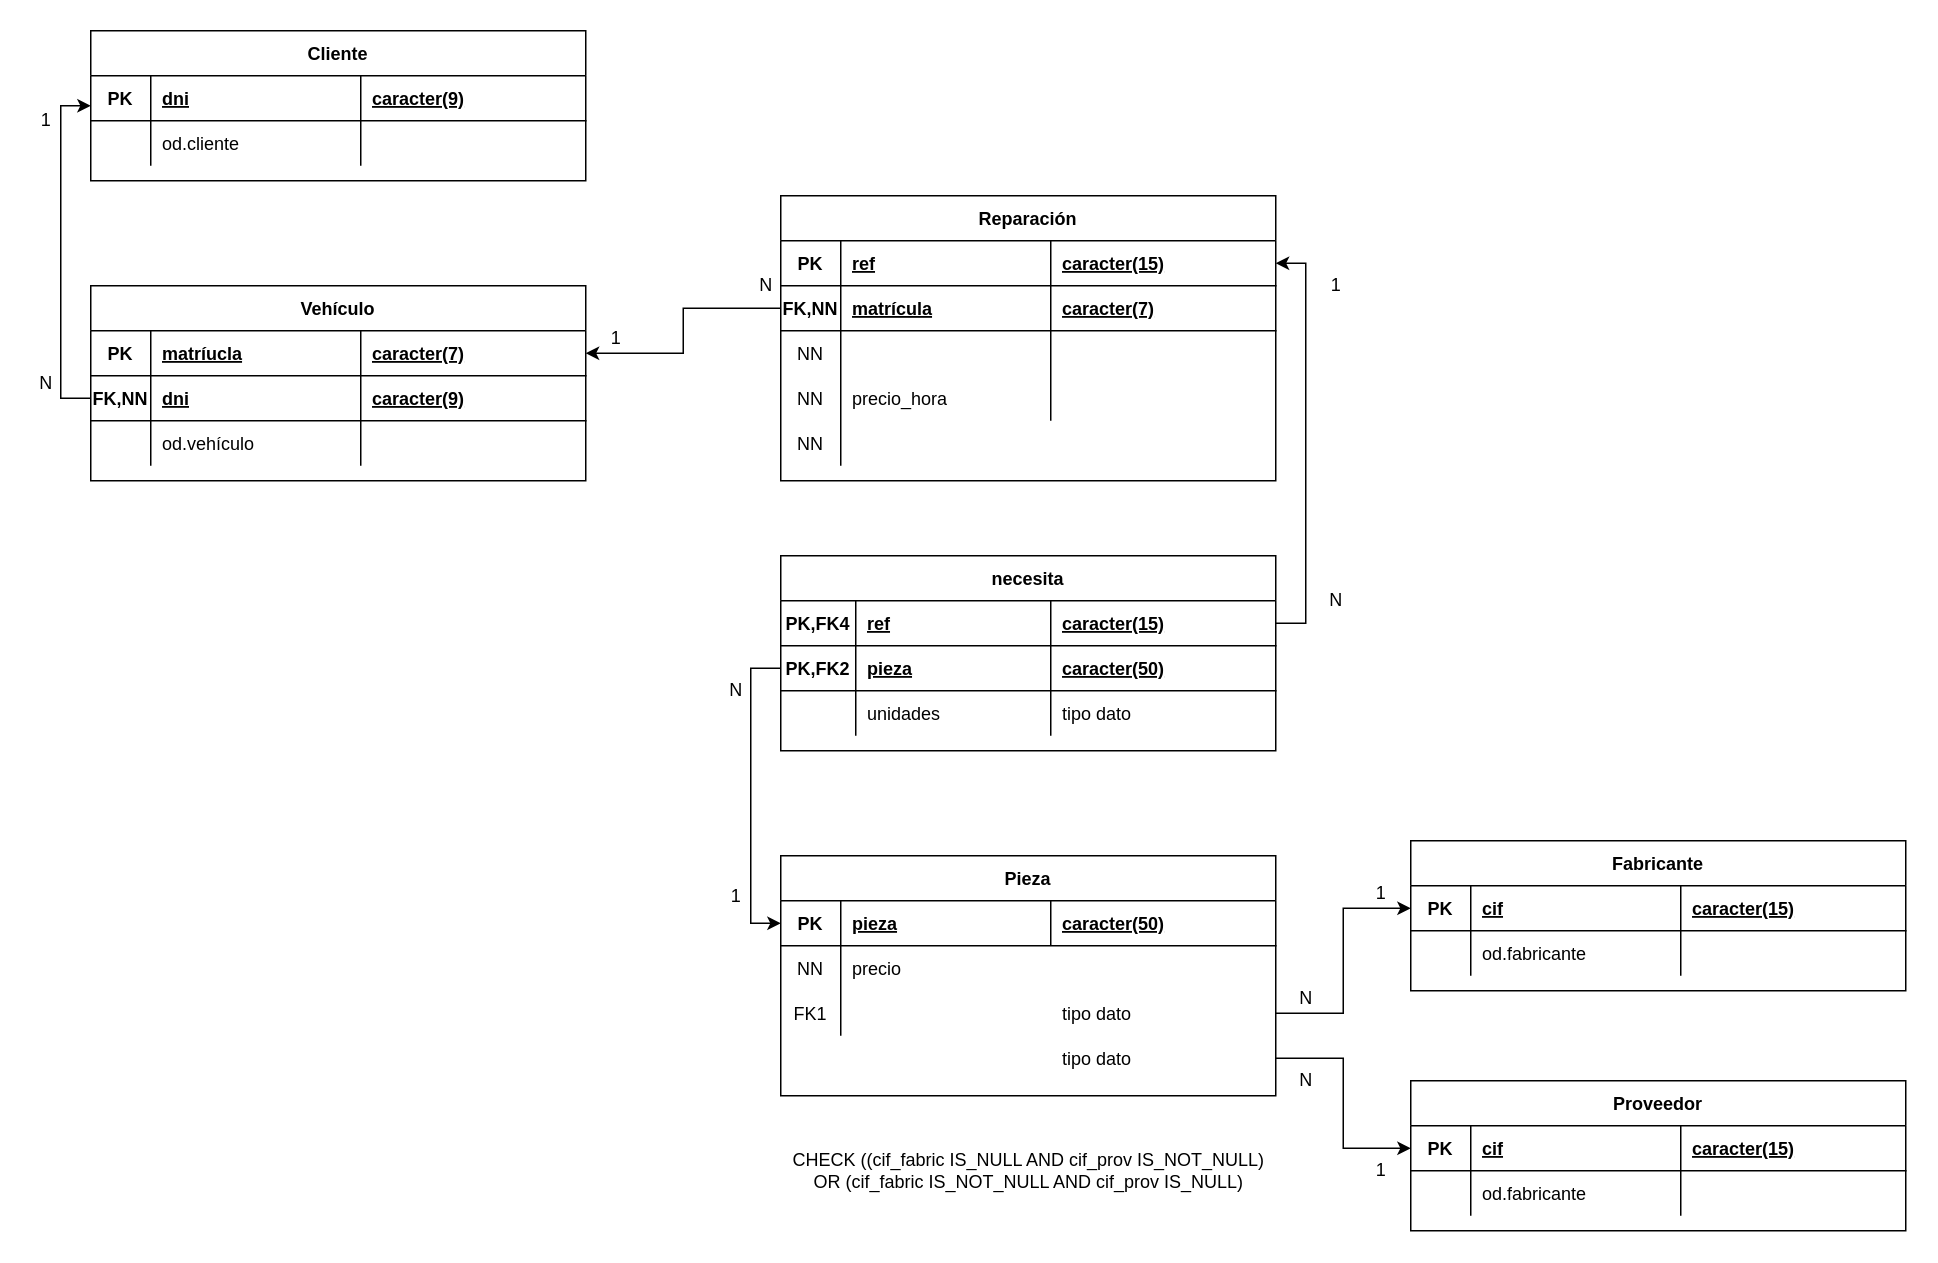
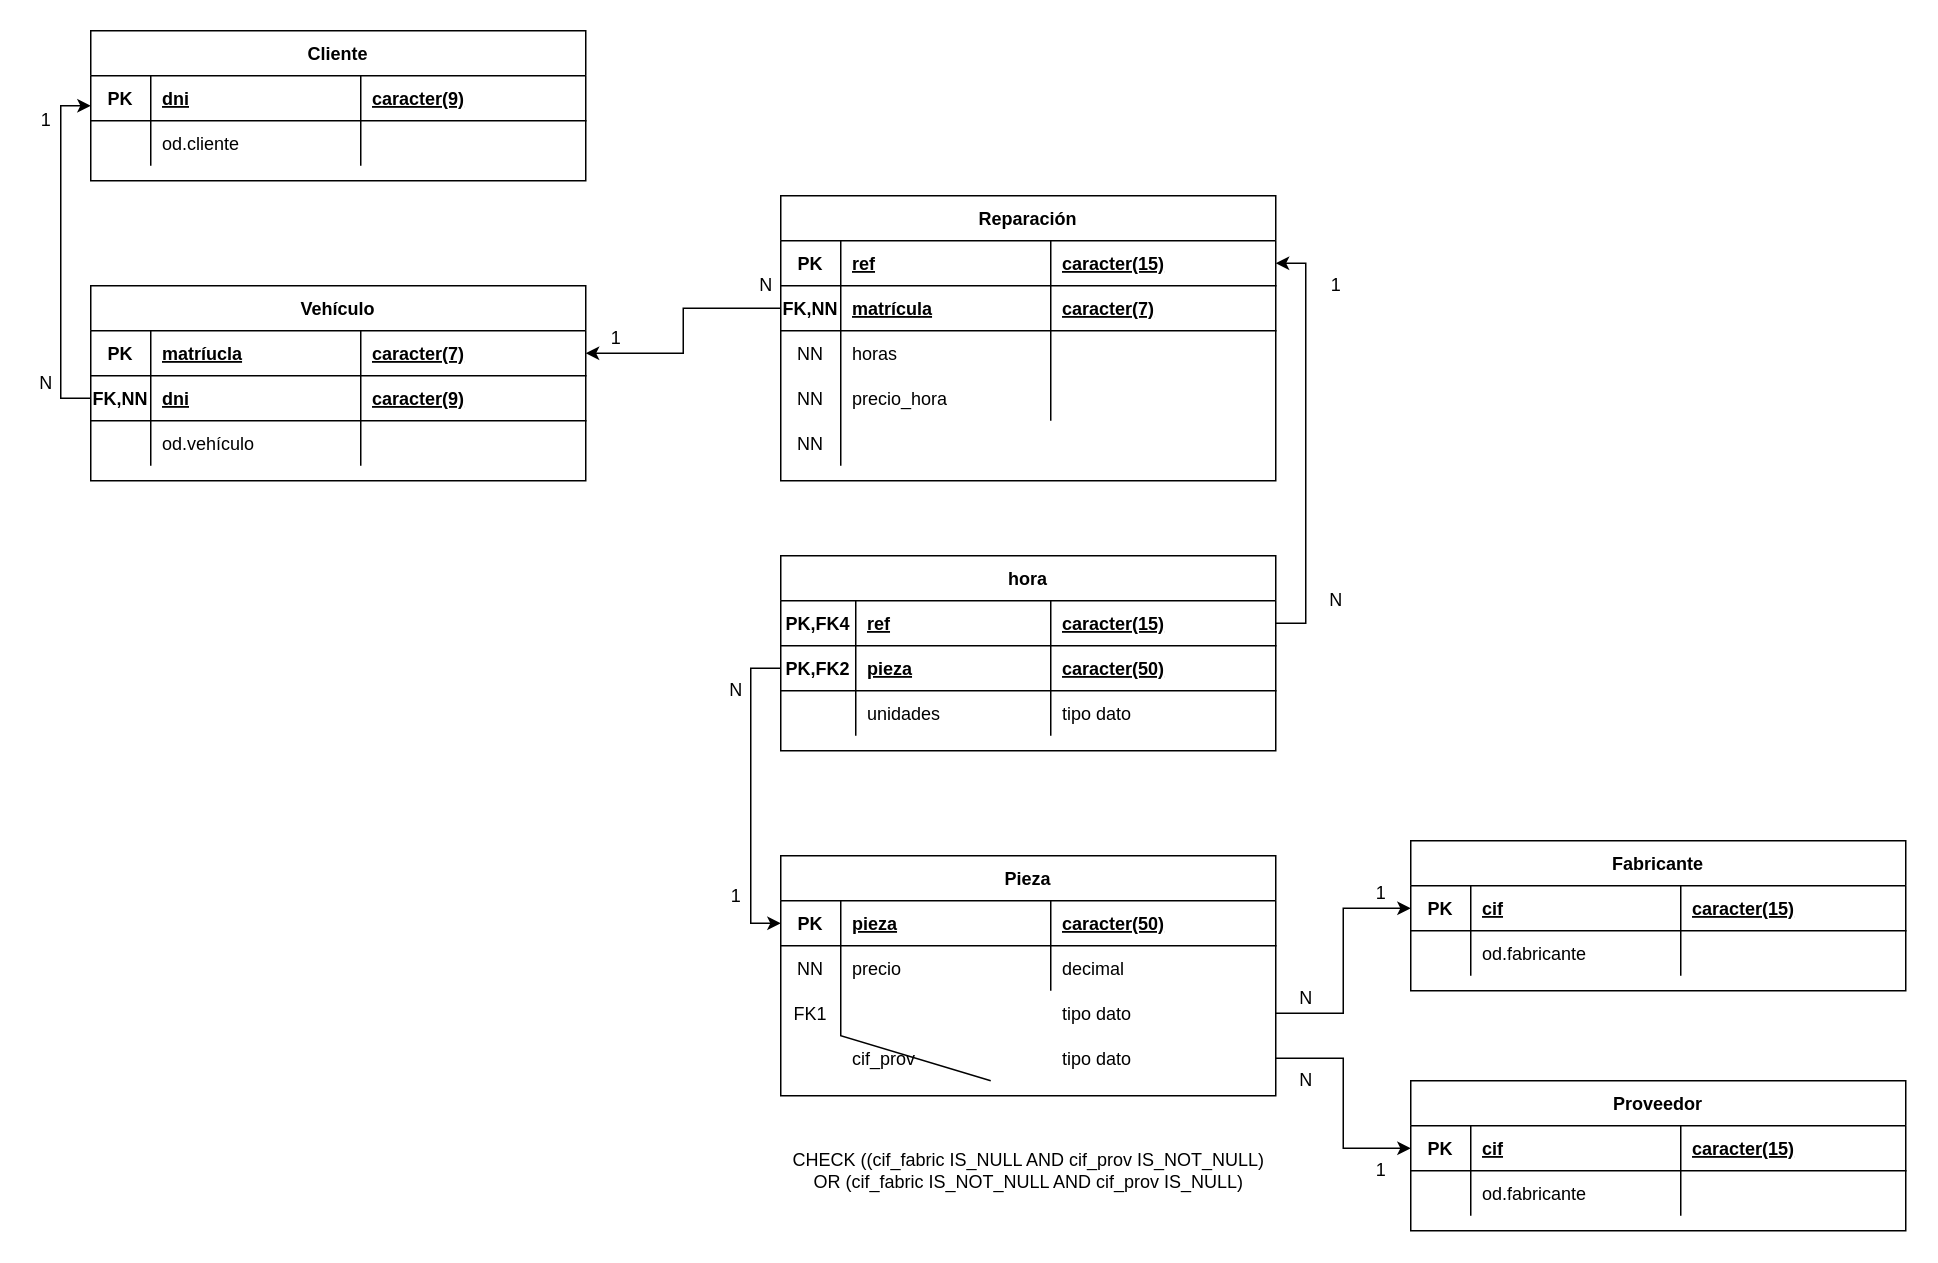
+ <mxCell id="36" value="horas" style="shape=partialRectangle;connectable=0;fillColor=none;top=0;left=0;bottom=0;right=0;align=left;spacingLeft=6;overflow=hidden;" parent="34" vertex="1"><mxGeometry x="40" width="140" height="30" as="geometry"><mxRectangle width="140" height="30" as="alternateBounds" /></mxGeometry></mxCell>
- <mxCell id="46" value="necesita" style="shape=table;startSize=30;container=1;collapsible=1;childLayout=tableLayout;fixedRows=1;rowLines=0;fontStyle=1;align=center;resizeLast=1;" parent="1" vertex="1"><mxGeometry x="520" y="370" width="330" height="130" as="geometry" /></mxCell>
+ <mxCell id="46" value="hora" style="shape=table;startSize=30;container=1;collapsible=1;childLayout=tableLayout;fixedRows=1;rowLines=0;fontStyle=1;align=center;resizeLast=1;" parent="1" vertex="1"><mxGeometry x="520" y="370" width="330" height="130" as="geometry" /></mxCell>
+ <mxCell id="67" value="decimal" style="shape=partialRectangle;connectable=0;fillColor=none;top=0;left=0;bottom=0;right=0;align=left;spacingLeft=6;overflow=hidden;" parent="64" vertex="1"><mxGeometry x="180" width="150" height="30" as="geometry"><mxRectangle width="150" height="30" as="alternateBounds" /></mxGeometry></mxCell>
+ <mxCell id="72" value="cif_prov" style="shape=partialRectangle;connectable=0;fillColor=none;top=0;left=0;bottom=0;right=0;align=left;spacingLeft=6;overflow=hidden;" parent="71" vertex="1"><mxGeometry x="40" width="140" height="30" as="geometry"><mxRectangle width="140" height="30" as="alternateBounds" /></mxGeometry></mxCell>
